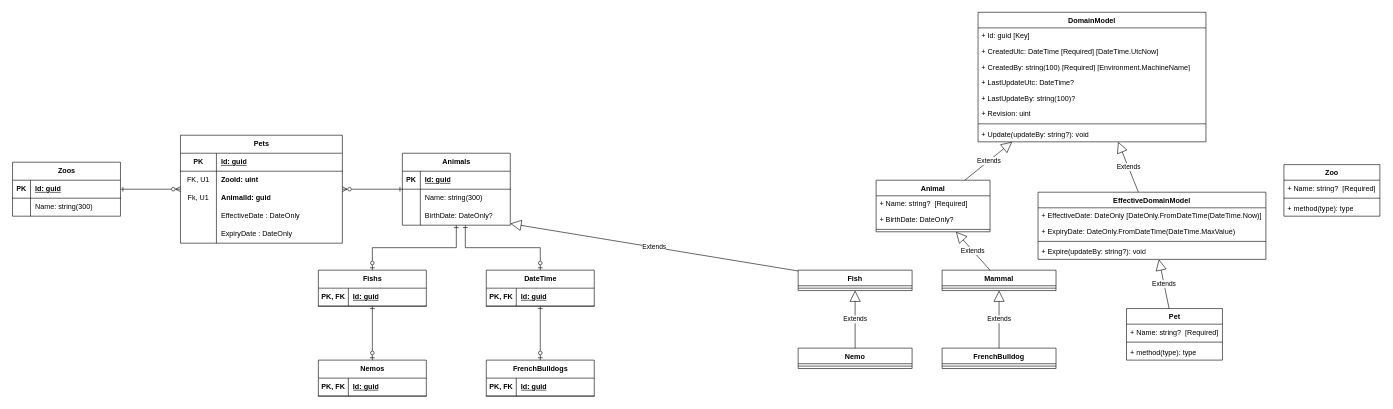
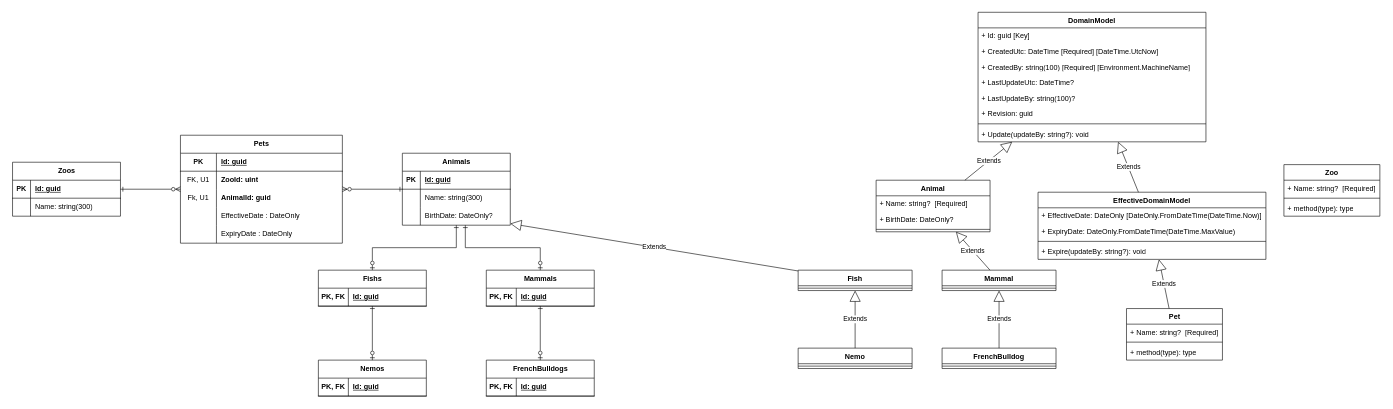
- <mxCell id="80" value="+ Revision: uint" style="text;strokeColor=none;fillColor=none;align=left;verticalAlign=top;spacingLeft=4;spacingRight=4;overflow=hidden;rotatable=0;points=[[0,0.5],[1,0.5]];portConstraint=eastwest;whiteSpace=wrap;html=1;" vertex="1" parent="74"><mxGeometry y="156" width="380" height="26" as="geometry" /></mxCell>
+ <mxCell id="80" value="+ Revision: guid" style="text;strokeColor=none;fillColor=none;align=left;verticalAlign=top;spacingLeft=4;spacingRight=4;overflow=hidden;rotatable=0;points=[[0,0.5],[1,0.5]];portConstraint=eastwest;whiteSpace=wrap;html=1;" vertex="1" parent="74"><mxGeometry y="156" width="380" height="26" as="geometry" /></mxCell>
- <mxCell id="17" value="DateTime" style="shape=table;startSize=30;container=1;collapsible=1;childLayout=tableLayout;fixedRows=1;rowLines=0;fontStyle=1;align=center;resizeLast=1;html=1;" vertex="1" parent="1"><mxGeometry x="810" y="450" width="180" height="60" as="geometry" /></mxCell>
+ <mxCell id="17" value="Mammals" style="shape=table;startSize=30;container=1;collapsible=1;childLayout=tableLayout;fixedRows=1;rowLines=0;fontStyle=1;align=center;resizeLast=1;html=1;" vertex="1" parent="1"><mxGeometry x="810" y="450" width="180" height="60" as="geometry" /></mxCell>
